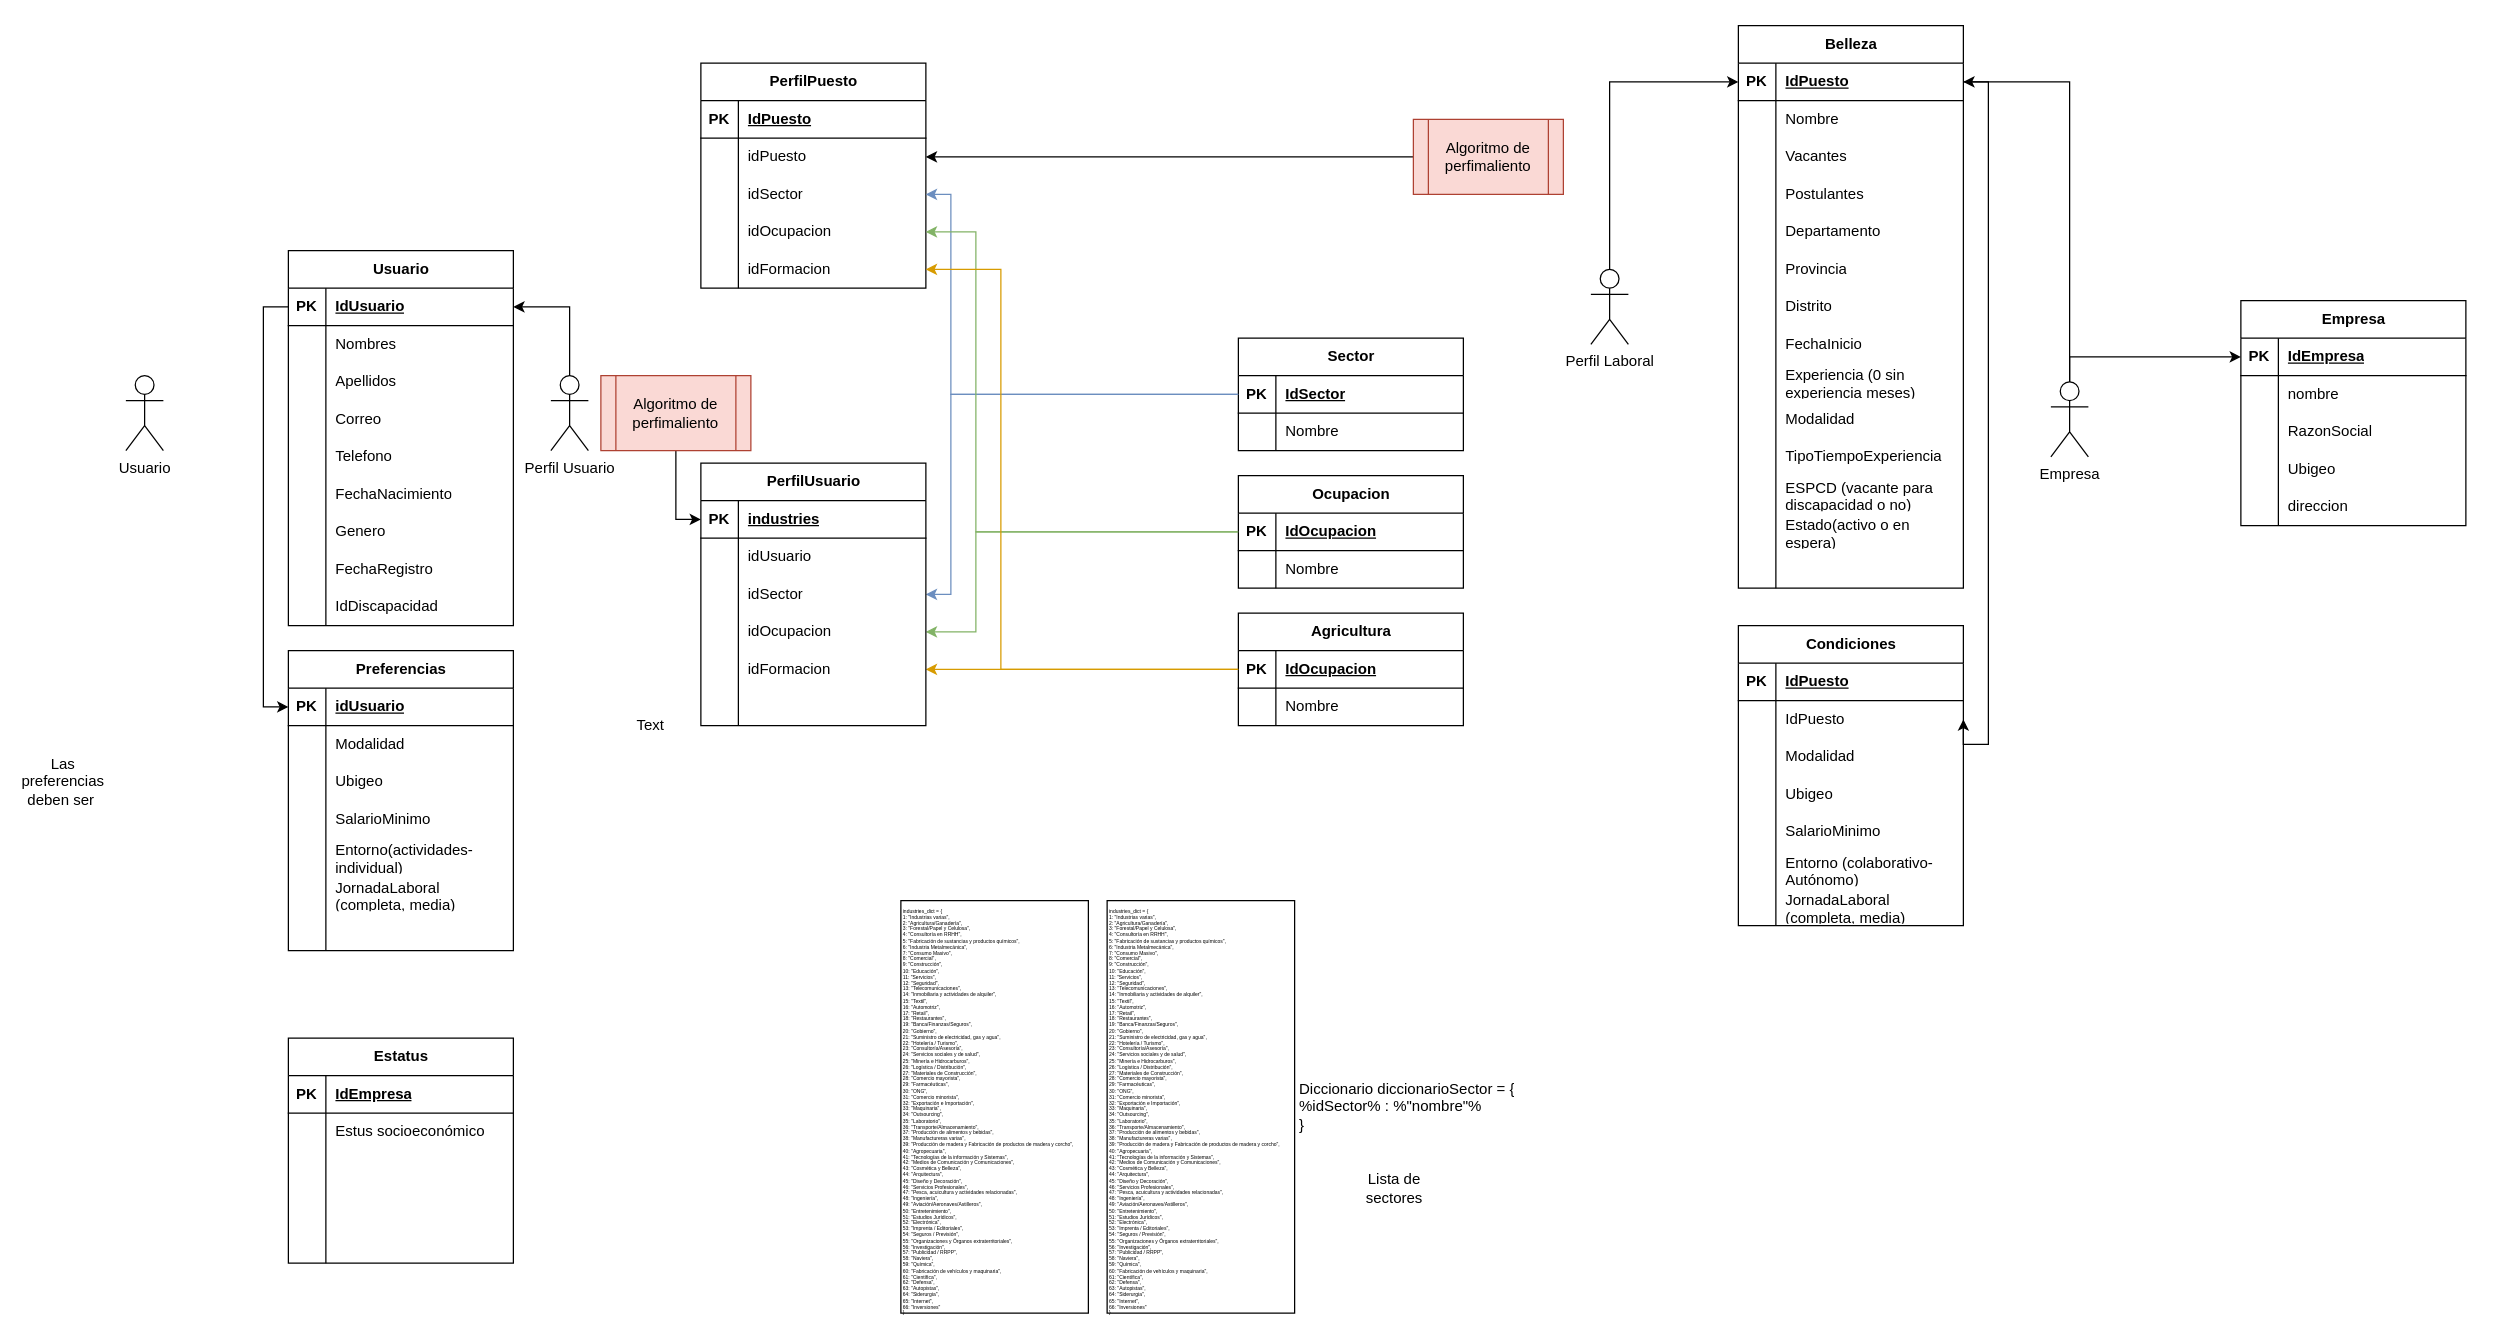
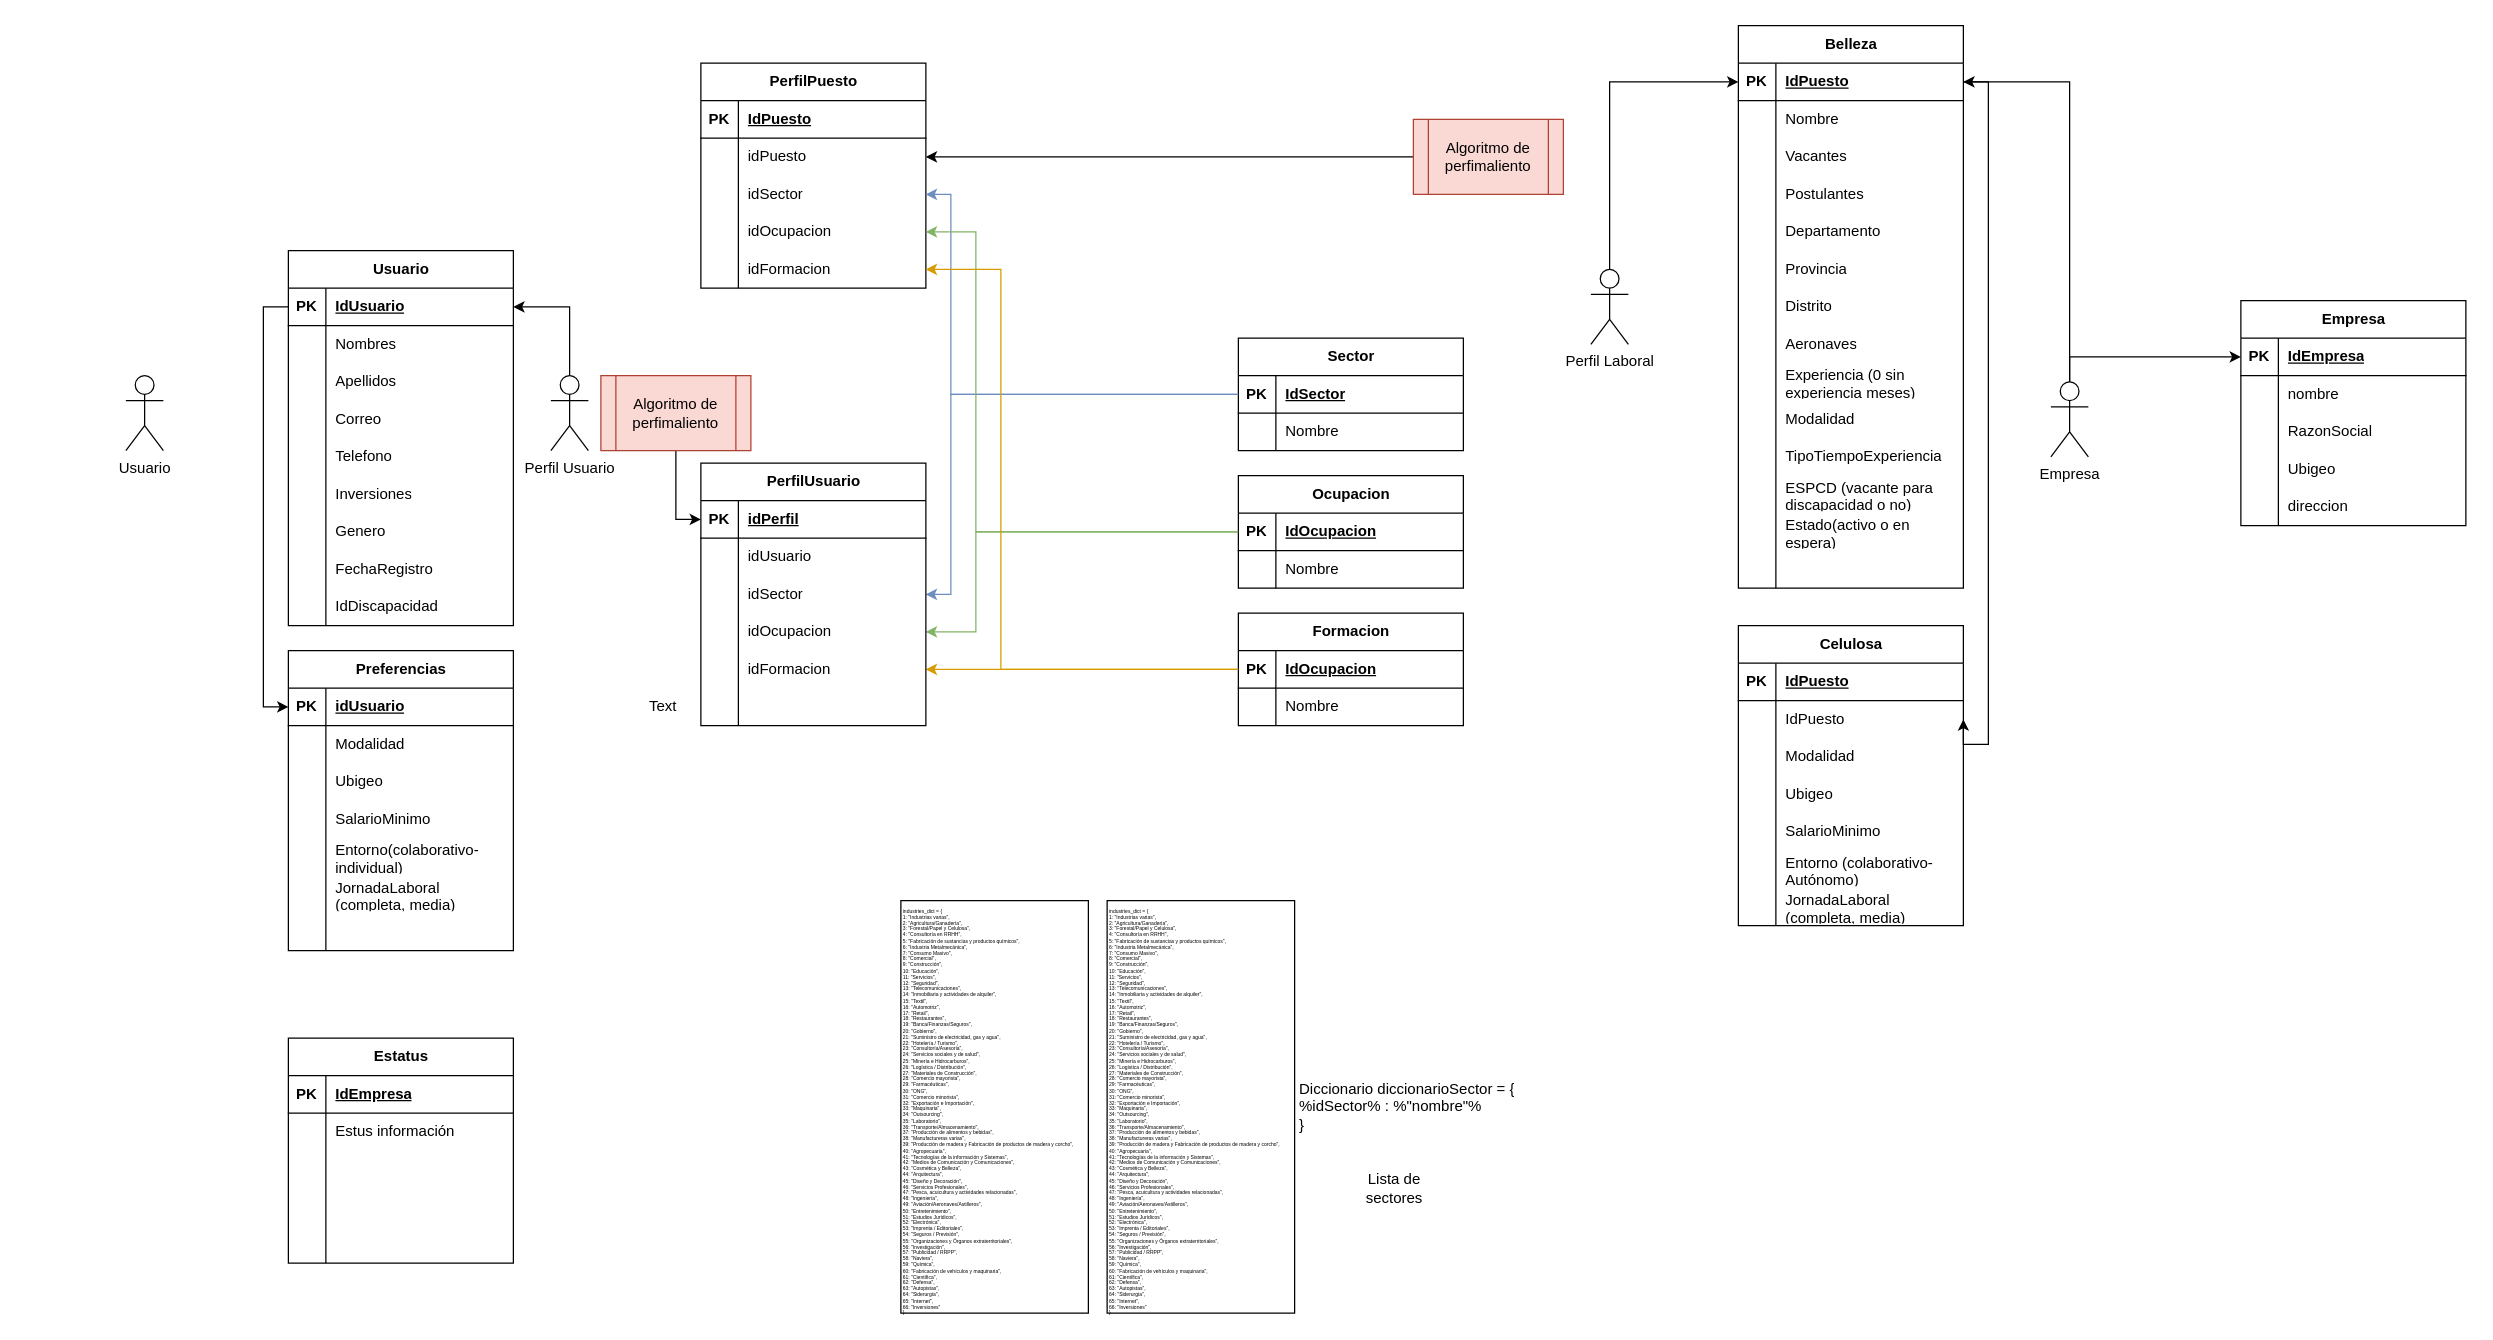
- <mxCell id="139" value="FechaInicio" style="shape=partialRectangle;connectable=0;fillColor=none;top=0;left=0;bottom=0;right=0;align=left;spacingLeft=6;overflow=hidden;whiteSpace=wrap;html=1;" parent="137" vertex="1"><mxGeometry x="30" width="150" height="30" as="geometry"><mxRectangle width="150" height="30" as="alternateBounds" /></mxGeometry></mxCell>
+ <mxCell id="139" value="Aeronaves" style="shape=partialRectangle;connectable=0;fillColor=none;top=0;left=0;bottom=0;right=0;align=left;spacingLeft=6;overflow=hidden;whiteSpace=wrap;html=1;" parent="137" vertex="1"><mxGeometry x="30" width="150" height="30" as="geometry"><mxRectangle width="150" height="30" as="alternateBounds" /></mxGeometry></mxCell>
- <mxCell id="67" value="FechaNacimiento" style="shape=partialRectangle;connectable=0;fillColor=none;top=0;left=0;bottom=0;right=0;align=left;spacingLeft=6;overflow=hidden;whiteSpace=wrap;html=1;" parent="65" vertex="1"><mxGeometry x="30" width="150" height="30" as="geometry"><mxRectangle width="150" height="30" as="alternateBounds" /></mxGeometry></mxCell>
+ <mxCell id="67" value="Inversiones" style="shape=partialRectangle;connectable=0;fillColor=none;top=0;left=0;bottom=0;right=0;align=left;spacingLeft=6;overflow=hidden;whiteSpace=wrap;html=1;" parent="65" vertex="1"><mxGeometry x="30" width="150" height="30" as="geometry"><mxRectangle width="150" height="30" as="alternateBounds" /></mxGeometry></mxCell>
- <mxCell id="183" value="industries" style="shape=partialRectangle;connectable=0;fillColor=none;top=0;left=0;bottom=0;right=0;align=left;spacingLeft=6;fontStyle=5;overflow=hidden;whiteSpace=wrap;html=1;" vertex="1" parent="181"><mxGeometry x="30" width="150" height="30" as="geometry"><mxRectangle width="150" height="30" as="alternateBounds" /></mxGeometry></mxCell>
+ <mxCell id="183" value="idPerfil" style="shape=partialRectangle;connectable=0;fillColor=none;top=0;left=0;bottom=0;right=0;align=left;spacingLeft=6;fontStyle=5;overflow=hidden;whiteSpace=wrap;html=1;" vertex="1" parent="181"><mxGeometry x="30" width="150" height="30" as="geometry"><mxRectangle width="150" height="30" as="alternateBounds" /></mxGeometry></mxCell>
- <mxCell id="42" value="Agricultura" style="shape=table;startSize=30;container=1;collapsible=1;childLayout=tableLayout;fixedRows=1;rowLines=0;fontStyle=1;align=center;resizeLast=1;html=1;" parent="1" vertex="1"><mxGeometry x="990" y="490" width="180" height="90" as="geometry" /></mxCell>
+ <mxCell id="42" value="Formacion" style="shape=table;startSize=30;container=1;collapsible=1;childLayout=tableLayout;fixedRows=1;rowLines=0;fontStyle=1;align=center;resizeLast=1;html=1;" parent="1" vertex="1"><mxGeometry x="990" y="490" width="180" height="90" as="geometry" /></mxCell>
- <mxCell id="199" value="Condiciones" style="shape=table;startSize=30;container=1;collapsible=1;childLayout=tableLayout;fixedRows=1;rowLines=0;fontStyle=1;align=center;resizeLast=1;html=1;" vertex="1" parent="1"><mxGeometry x="1390" y="500" width="180" height="240" as="geometry" /></mxCell>
+ <mxCell id="199" value="Celulosa" style="shape=table;startSize=30;container=1;collapsible=1;childLayout=tableLayout;fixedRows=1;rowLines=0;fontStyle=1;align=center;resizeLast=1;html=1;" vertex="1" parent="1"><mxGeometry x="1390" y="500" width="180" height="240" as="geometry" /></mxCell>
- <mxCell id="227" value="Text" style="text;html=1;align=center;verticalAlign=middle;whiteSpace=wrap;rounded=0;" vertex="1" parent="1"><mxGeometry x="490" y="565" width="60" height="30" as="geometry" /></mxCell>
+ <mxCell id="227" value="Text" style="text;html=1;align=center;verticalAlign=middle;whiteSpace=wrap;rounded=0;" vertex="1" parent="1"><mxGeometry x="500" y="550" width="60" height="30" as="geometry" /></mxCell>
- <mxCell id="228" value="Las preferencias deben ser&amp;nbsp;" style="text;html=1;align=center;verticalAlign=middle;whiteSpace=wrap;rounded=0;" vertex="1" parent="1"><mxGeometry x="20" y="610" width="60" height="30" as="geometry" /></mxCell>
- <mxCell id="92" value="Entorno(actividades-individual)" style="shape=partialRectangle;connectable=0;fillColor=none;top=0;left=0;bottom=0;right=0;align=left;spacingLeft=6;overflow=hidden;whiteSpace=wrap;html=1;" vertex="1" parent="90"><mxGeometry x="30" width="150" height="30" as="geometry"><mxRectangle width="150" height="30" as="alternateBounds" /></mxGeometry></mxCell>
+ <mxCell id="92" value="Entorno(colaborativo-individual)" style="shape=partialRectangle;connectable=0;fillColor=none;top=0;left=0;bottom=0;right=0;align=left;spacingLeft=6;overflow=hidden;whiteSpace=wrap;html=1;" vertex="1" parent="90"><mxGeometry x="30" width="150" height="30" as="geometry"><mxRectangle width="150" height="30" as="alternateBounds" /></mxGeometry></mxCell>
- <mxCell id="164" value="Estus socioeconómico" style="shape=partialRectangle;connectable=0;fillColor=none;top=0;left=0;bottom=0;right=0;align=left;spacingLeft=6;overflow=hidden;whiteSpace=wrap;html=1;" parent="162" vertex="1"><mxGeometry x="30" width="150" height="30" as="geometry"><mxRectangle width="150" height="30" as="alternateBounds" /></mxGeometry></mxCell>
+ <mxCell id="164" value="Estus información" style="shape=partialRectangle;connectable=0;fillColor=none;top=0;left=0;bottom=0;right=0;align=left;spacingLeft=6;overflow=hidden;whiteSpace=wrap;html=1;" parent="162" vertex="1"><mxGeometry x="30" width="150" height="30" as="geometry"><mxRectangle width="150" height="30" as="alternateBounds" /></mxGeometry></mxCell>
